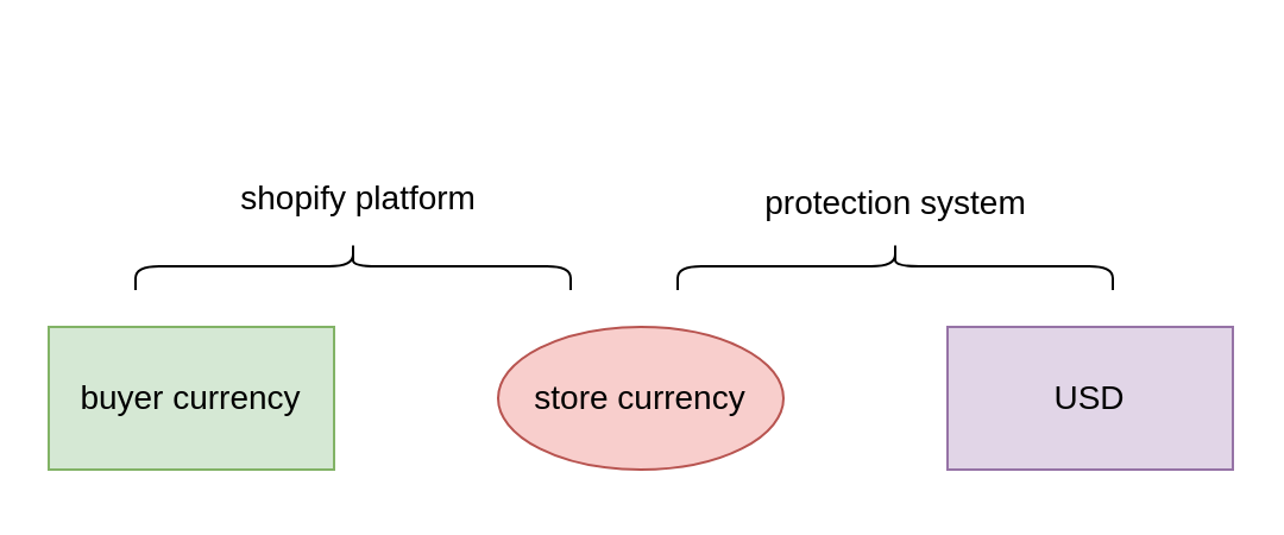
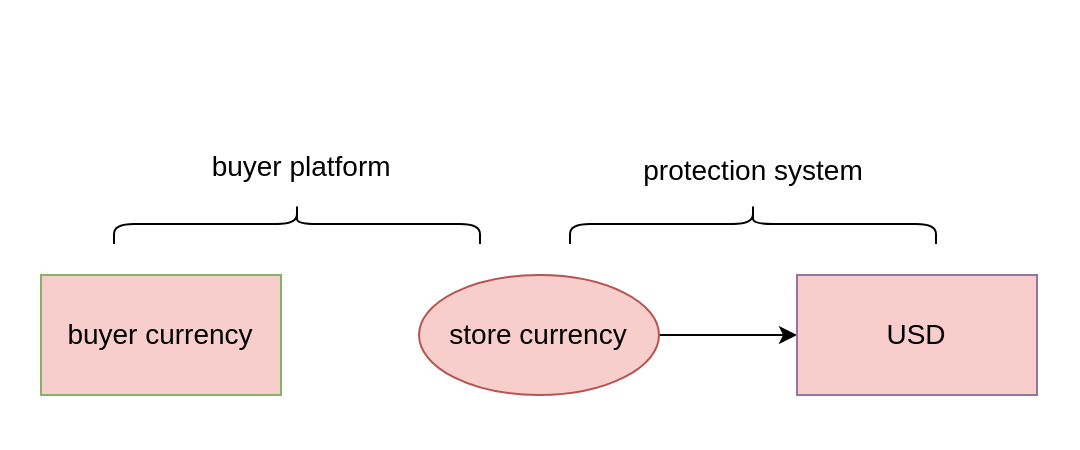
- <mxCell id="8" value="&lt;font style=&quot;font-size: 14px;&quot;&gt;shopify platform&amp;nbsp;&lt;/font&gt;" style="text;html=1;align=center;verticalAlign=middle;resizable=0;points=[];autosize=1;strokeColor=none;fillColor=none;" vertex="1" parent="1"><mxGeometry x="91" y="68" width="121" height="29" as="geometry" /></mxCell>
+ <mxCell id="8" value="&lt;font style=&quot;font-size: 14px;&quot;&gt;buyer platform&amp;nbsp;&lt;/font&gt;" style="text;html=1;align=center;verticalAlign=middle;resizable=0;points=[];autosize=1;strokeColor=none;fillColor=none;" vertex="1" parent="1"><mxGeometry x="91" y="68" width="121" height="29" as="geometry" /></mxCell>
- <mxCell id="2" value="&lt;font style=&quot;font-size: 14px;&quot;&gt;buyer currency&lt;/font&gt;" style="rounded=0;whiteSpace=wrap;html=1;fillColor=#d5e8d4;strokeColor=#82b366;" vertex="1" parent="1"><mxGeometry x="20" y="137" width="120" height="60" as="geometry" /></mxCell>
+ <mxCell id="2" value="&lt;font style=&quot;font-size: 14px;&quot;&gt;buyer currency&lt;/font&gt;" style="rounded=0;whiteSpace=wrap;html=1;fillColor=#f8cecc;strokeColor=#82b366;" vertex="1" parent="1"><mxGeometry x="20" y="137" width="120" height="60" as="geometry" /></mxCell>
+ <mxCell id="3" style="edgeStyle=orthogonalEdgeStyle;rounded=0;orthogonalLoop=1;jettySize=auto;html=1;" edge="1" parent="1" source="4" target="5"><mxGeometry relative="1" as="geometry" /></mxCell>
- <mxCell id="5" value="&lt;span style=&quot;font-size: 14px;&quot;&gt;USD&lt;br&gt;&lt;/span&gt;" style="rounded=0;whiteSpace=wrap;html=1;fillColor=#e1d5e7;strokeColor=#9673a6;" vertex="1" parent="1"><mxGeometry x="398" y="137" width="120" height="60" as="geometry" /></mxCell>
+ <mxCell id="5" value="&lt;span style=&quot;font-size: 14px;&quot;&gt;USD&lt;br&gt;&lt;/span&gt;" style="rounded=0;whiteSpace=wrap;html=1;fillColor=#f8cecc;strokeColor=#9673a6;" vertex="1" parent="1"><mxGeometry x="398" y="137" width="120" height="60" as="geometry" /></mxCell>
